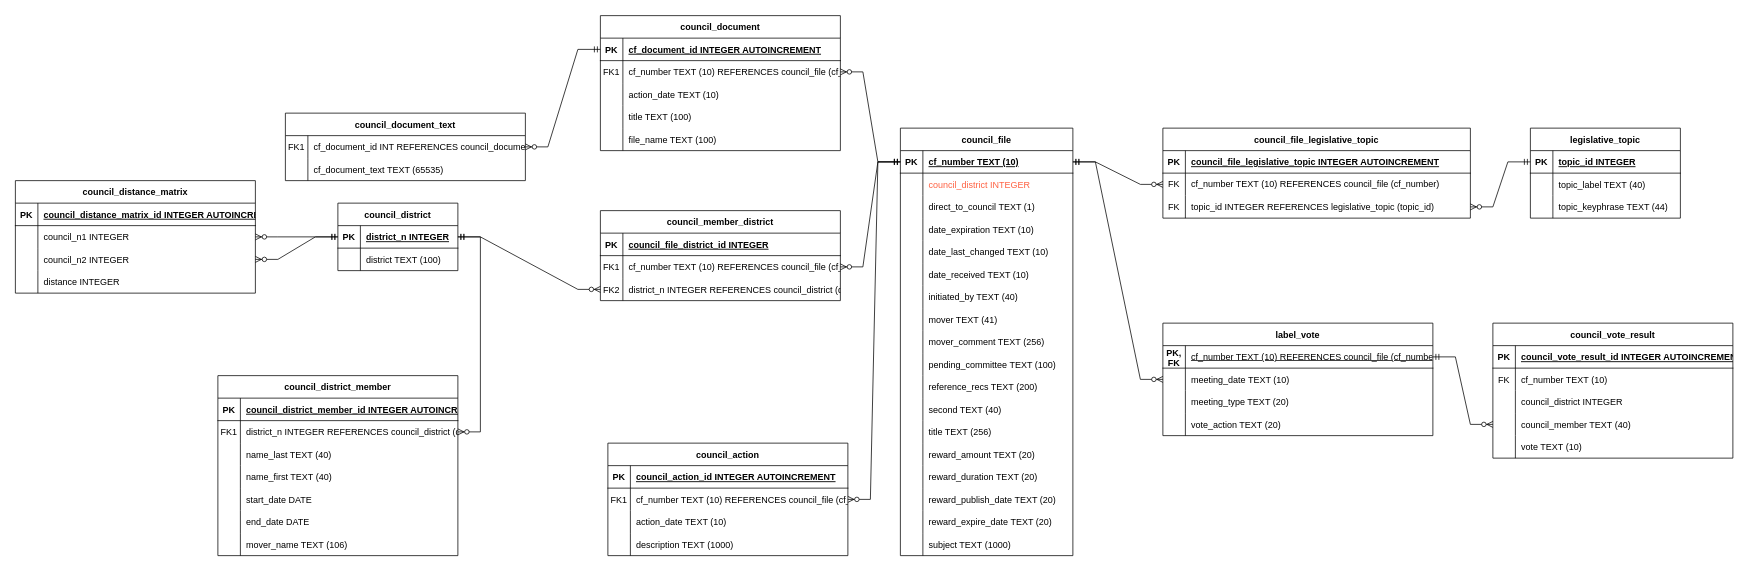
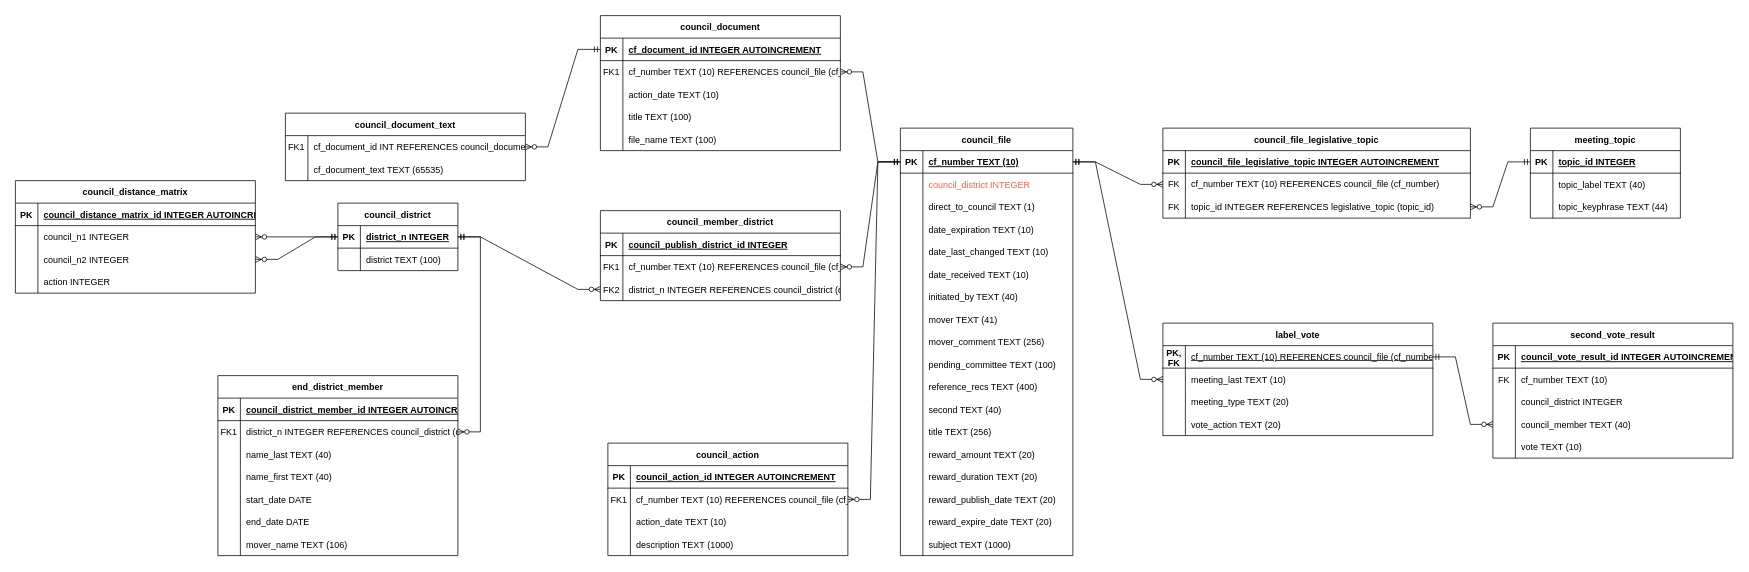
- <mxCell id="184" value="legislative_topic" style="shape=table;startSize=30;container=1;collapsible=1;childLayout=tableLayout;fixedRows=1;rowLines=0;fontStyle=1;align=center;resizeLast=1;" vertex="1" parent="1"><mxGeometry x="2040" y="170" width="200" height="120" as="geometry" /></mxCell>
+ <mxCell id="184" value="meeting_topic" style="shape=table;startSize=30;container=1;collapsible=1;childLayout=tableLayout;fixedRows=1;rowLines=0;fontStyle=1;align=center;resizeLast=1;" vertex="1" parent="1"><mxGeometry x="2040" y="170" width="200" height="120" as="geometry" /></mxCell>
- <mxCell id="138" value="council_file_district_id INTEGER" style="shape=partialRectangle;overflow=hidden;connectable=0;fillColor=none;align=left;strokeColor=inherit;top=0;left=0;bottom=0;right=0;spacingLeft=6;fontStyle=5;" vertex="1" parent="136"><mxGeometry x="30" width="290" height="30" as="geometry"><mxRectangle width="290" height="30" as="alternateBounds" /></mxGeometry></mxCell>
+ <mxCell id="138" value="council_publish_district_id INTEGER" style="shape=partialRectangle;overflow=hidden;connectable=0;fillColor=none;align=left;strokeColor=inherit;top=0;left=0;bottom=0;right=0;spacingLeft=6;fontStyle=5;" vertex="1" parent="136"><mxGeometry x="30" width="290" height="30" as="geometry"><mxRectangle width="290" height="30" as="alternateBounds" /></mxGeometry></mxCell>
- <mxCell id="27" value="distance                   INTEGER" style="shape=partialRectangle;overflow=hidden;connectable=0;fillColor=none;align=left;strokeColor=inherit;top=0;left=0;bottom=0;right=0;spacingLeft=6;" vertex="1" parent="25"><mxGeometry x="30" width="290" height="30" as="geometry"><mxRectangle width="290" height="30" as="alternateBounds" /></mxGeometry></mxCell>
+ <mxCell id="27" value="action                   INTEGER" style="shape=partialRectangle;overflow=hidden;connectable=0;fillColor=none;align=left;strokeColor=inherit;top=0;left=0;bottom=0;right=0;spacingLeft=6;" vertex="1" parent="25"><mxGeometry x="30" width="290" height="30" as="geometry"><mxRectangle width="290" height="30" as="alternateBounds" /></mxGeometry></mxCell>
- <mxCell id="168" value="council_vote_result" style="shape=table;startSize=30;container=1;collapsible=1;childLayout=tableLayout;fixedRows=1;rowLines=0;fontStyle=1;align=center;resizeLast=1;" vertex="1" parent="1"><mxGeometry x="1990" y="430" width="320" height="180" as="geometry" /></mxCell>
+ <mxCell id="168" value="second_vote_result" style="shape=table;startSize=30;container=1;collapsible=1;childLayout=tableLayout;fixedRows=1;rowLines=0;fontStyle=1;align=center;resizeLast=1;" vertex="1" parent="1"><mxGeometry x="1990" y="430" width="320" height="180" as="geometry" /></mxCell>
- <mxCell id="161" value="meeting_date TEXT (10)" style="shape=partialRectangle;overflow=hidden;connectable=0;fillColor=none;align=left;strokeColor=inherit;top=0;left=0;bottom=0;right=0;spacingLeft=6;" vertex="1" parent="159"><mxGeometry x="30" width="330" height="30" as="geometry"><mxRectangle width="330" height="30" as="alternateBounds" /></mxGeometry></mxCell>
+ <mxCell id="161" value="meeting_last TEXT (10)" style="shape=partialRectangle;overflow=hidden;connectable=0;fillColor=none;align=left;strokeColor=inherit;top=0;left=0;bottom=0;right=0;spacingLeft=6;" vertex="1" parent="159"><mxGeometry x="30" width="330" height="30" as="geometry"><mxRectangle width="330" height="30" as="alternateBounds" /></mxGeometry></mxCell>
- <mxCell id="35" value="council_district_member" style="shape=table;startSize=30;container=1;collapsible=1;childLayout=tableLayout;fixedRows=1;rowLines=0;fontStyle=1;align=center;resizeLast=1;" vertex="1" parent="1"><mxGeometry x="290" y="500" width="320" height="240" as="geometry" /></mxCell>
+ <mxCell id="35" value="end_district_member" style="shape=table;startSize=30;container=1;collapsible=1;childLayout=tableLayout;fixedRows=1;rowLines=0;fontStyle=1;align=center;resizeLast=1;" vertex="1" parent="1"><mxGeometry x="290" y="500" width="320" height="240" as="geometry" /></mxCell>
- <mxCell id="113" value="reference_recs      TEXT (200)" style="shape=partialRectangle;overflow=hidden;connectable=0;fillColor=none;align=left;strokeColor=inherit;top=0;left=0;bottom=0;right=0;spacingLeft=6;" vertex="1" parent="111"><mxGeometry x="30" width="200" height="30" as="geometry"><mxRectangle width="200" height="30" as="alternateBounds" /></mxGeometry></mxCell>
+ <mxCell id="113" value="reference_recs      TEXT (400)" style="shape=partialRectangle;overflow=hidden;connectable=0;fillColor=none;align=left;strokeColor=inherit;top=0;left=0;bottom=0;right=0;spacingLeft=6;" vertex="1" parent="111"><mxGeometry x="30" width="200" height="30" as="geometry"><mxRectangle width="200" height="30" as="alternateBounds" /></mxGeometry></mxCell>
